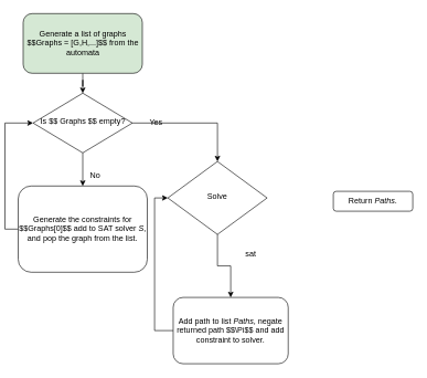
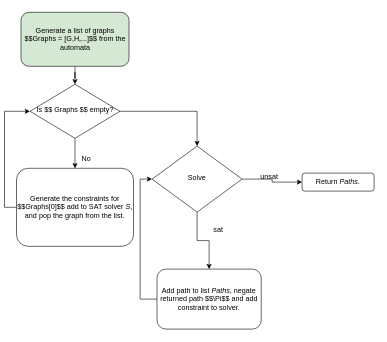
- <mxCell id="10" value="Yes" style="text;html=1;align=center;verticalAlign=middle;resizable=0;points=[];autosize=1;strokeColor=none;fillColor=none;" vertex="1" parent="1"><mxGeometry x="207.5" y="170" width="40" height="30" as="geometry" /></mxCell>
+ <mxCell id="17" value="unsat" style="text;html=1;align=center;verticalAlign=middle;resizable=0;points=[];autosize=1;strokeColor=none;fillColor=none;" vertex="1" parent="1"><mxGeometry x="416" y="280" width="50" height="30" as="geometry" /></mxCell>
+ <mxCell id="11" style="edgeStyle=orthogonalEdgeStyle;rounded=0;orthogonalLoop=1;jettySize=auto;html=1;exitX=1;exitY=0.5;exitDx=0;exitDy=0;" edge="1" parent="1" source="13" target="14"><mxGeometry relative="1" as="geometry" /></mxCell>
- <mxCell id="18" value="sat" style="text;html=1;align=center;verticalAlign=middle;resizable=0;points=[];autosize=1;strokeColor=none;fillColor=none;" vertex="1" parent="1"><mxGeometry x="351" y="368" width="40" height="30" as="geometry" /></mxCell>
+ <mxCell id="18" value="sat" style="text;html=1;align=center;verticalAlign=middle;resizable=0;points=[];autosize=1;strokeColor=none;fillColor=none;" vertex="1" parent="1"><mxGeometry x="336" y="368" width="40" height="30" as="geometry" /></mxCell>
